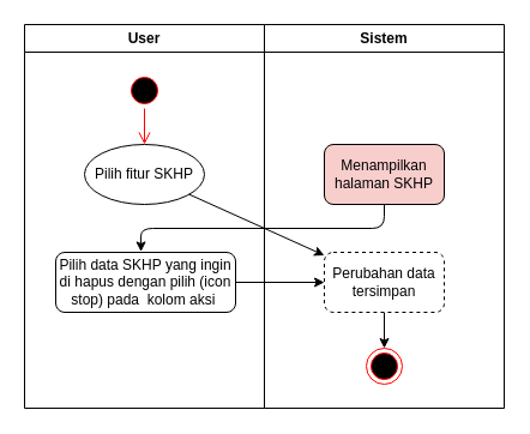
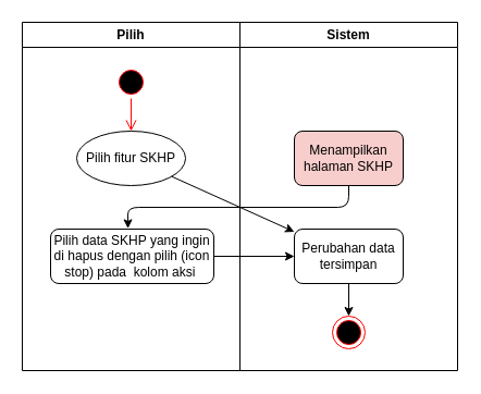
- <mxCell id="7" value="User" style="swimlane;whiteSpace=wrap;html=1;" parent="1" vertex="1"><mxGeometry x="20" y="20" width="200" height="320" as="geometry" /></mxCell>
+ <mxCell id="7" value="Pilih" style="swimlane;whiteSpace=wrap;html=1;" parent="1" vertex="1"><mxGeometry x="20" y="20" width="200" height="320" as="geometry" /></mxCell>
- <mxCell id="5" value="Perubahan data tersimpan" style="rounded=1;whiteSpace=wrap;html=1;dashed=1;" parent="2" vertex="1"><mxGeometry x="50" y="190" width="100" height="50" as="geometry" /></mxCell>
+ <mxCell id="5" value="Perubahan data tersimpan" style="rounded=1;whiteSpace=wrap;html=1;" parent="2" vertex="1"><mxGeometry x="50" y="190" width="100" height="50" as="geometry" /></mxCell>
